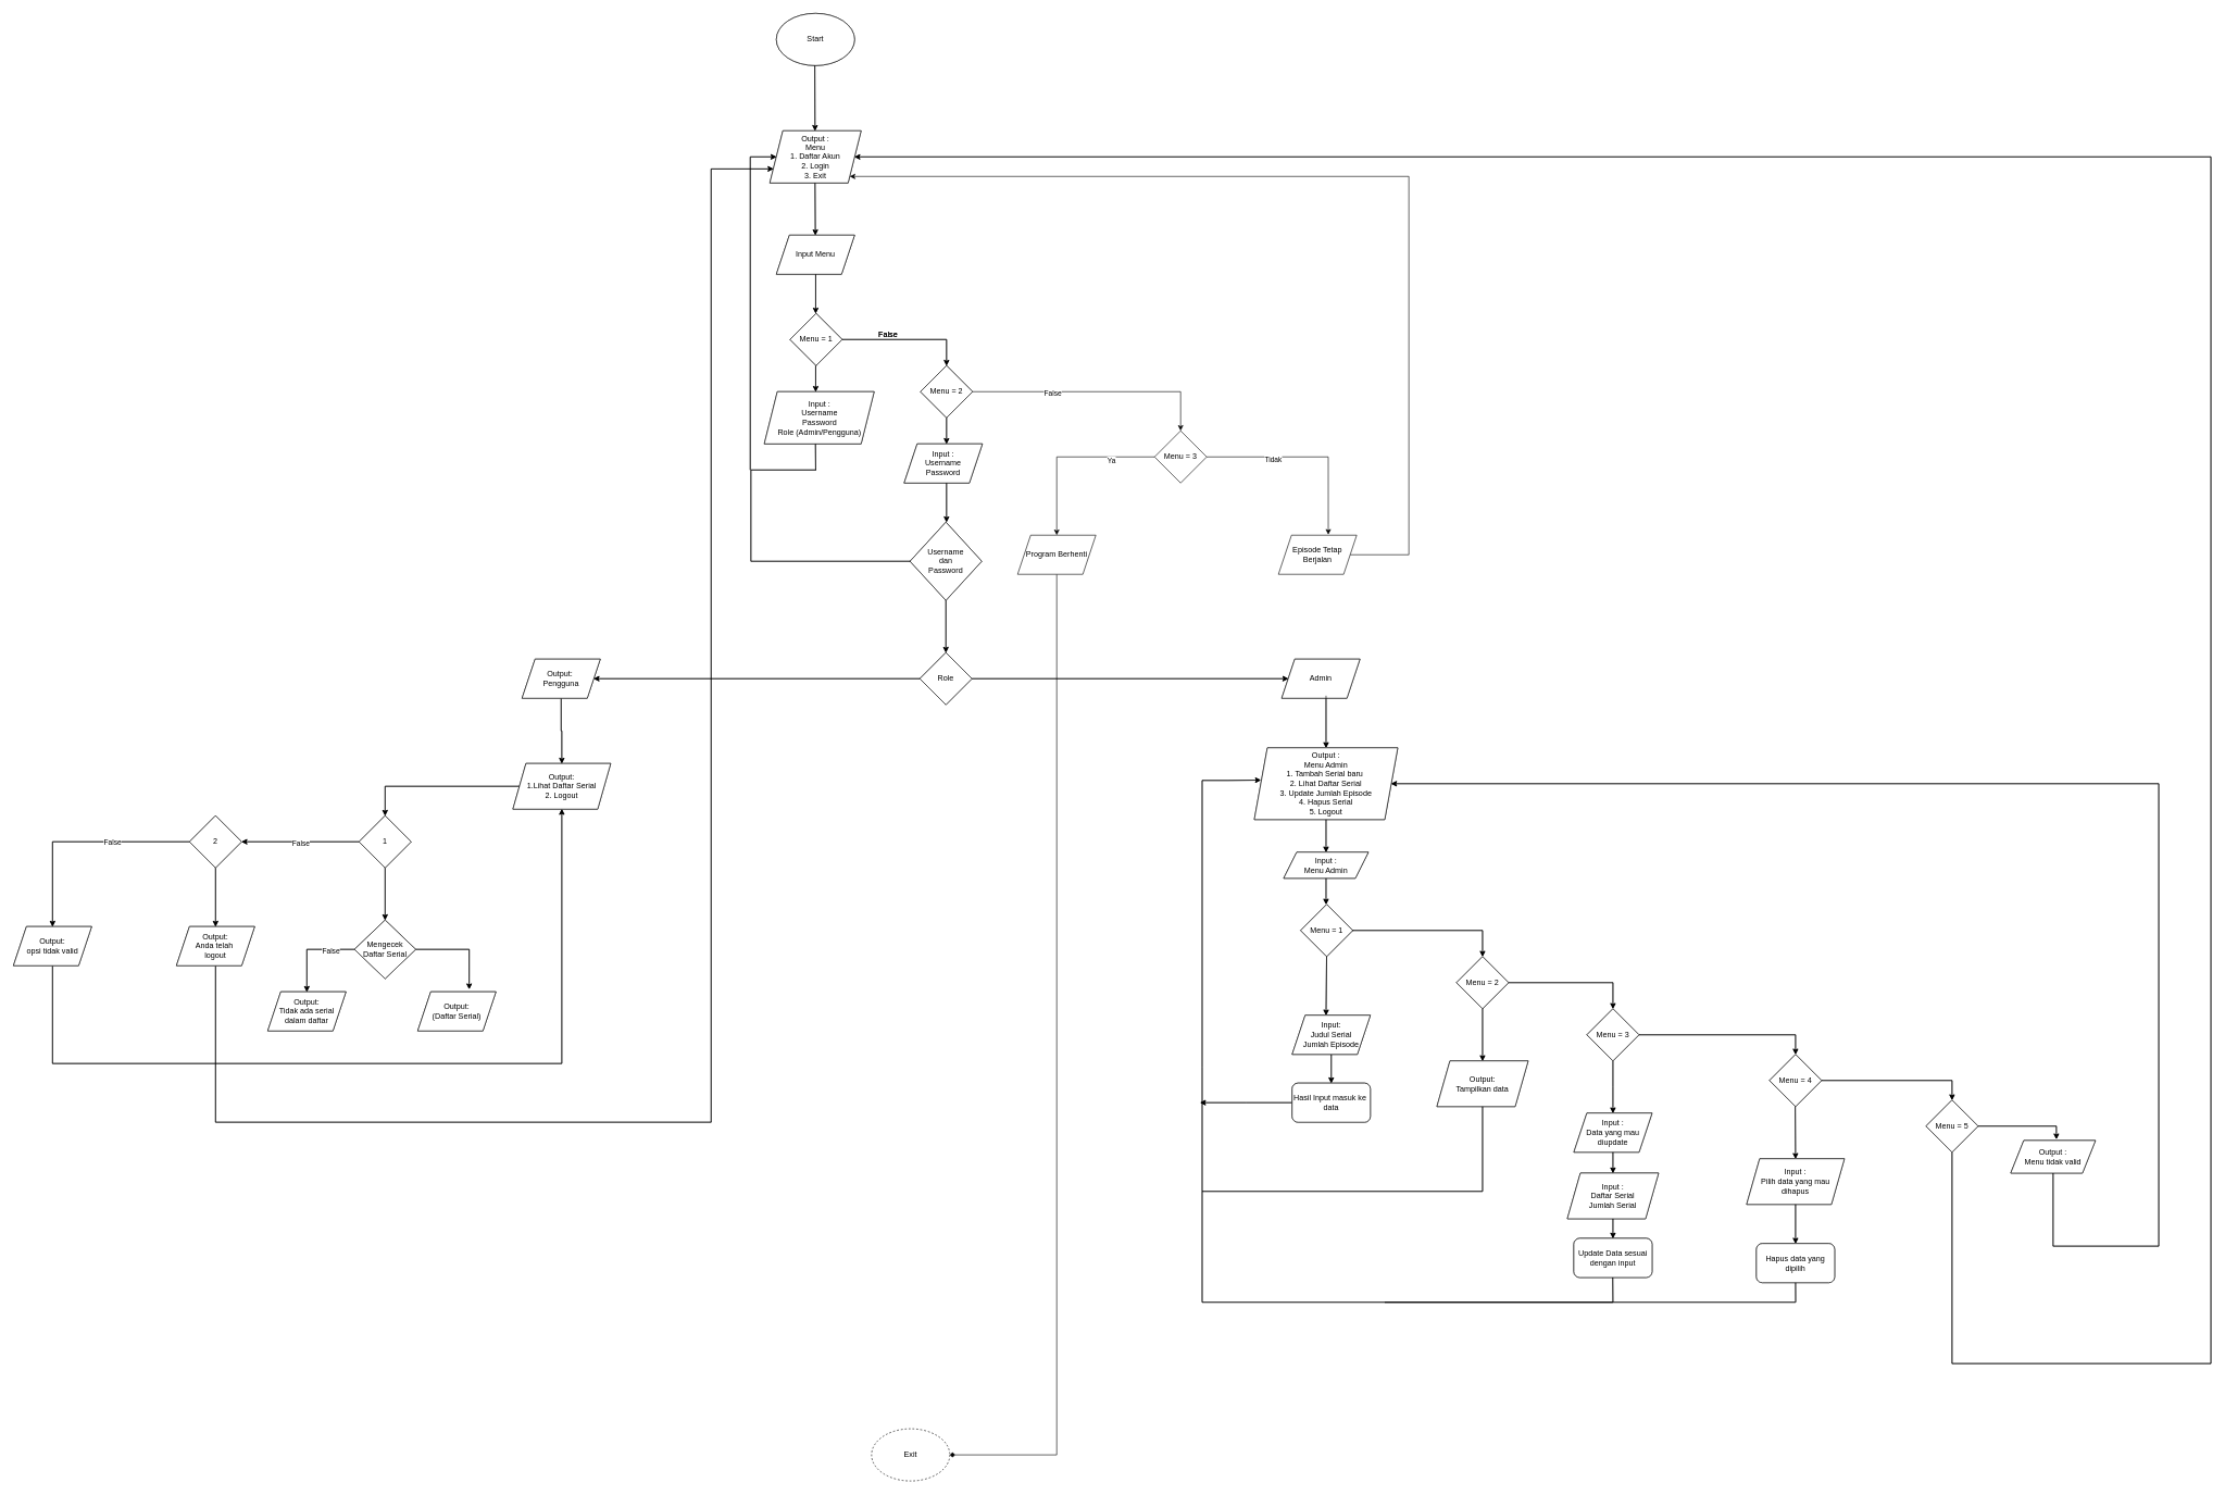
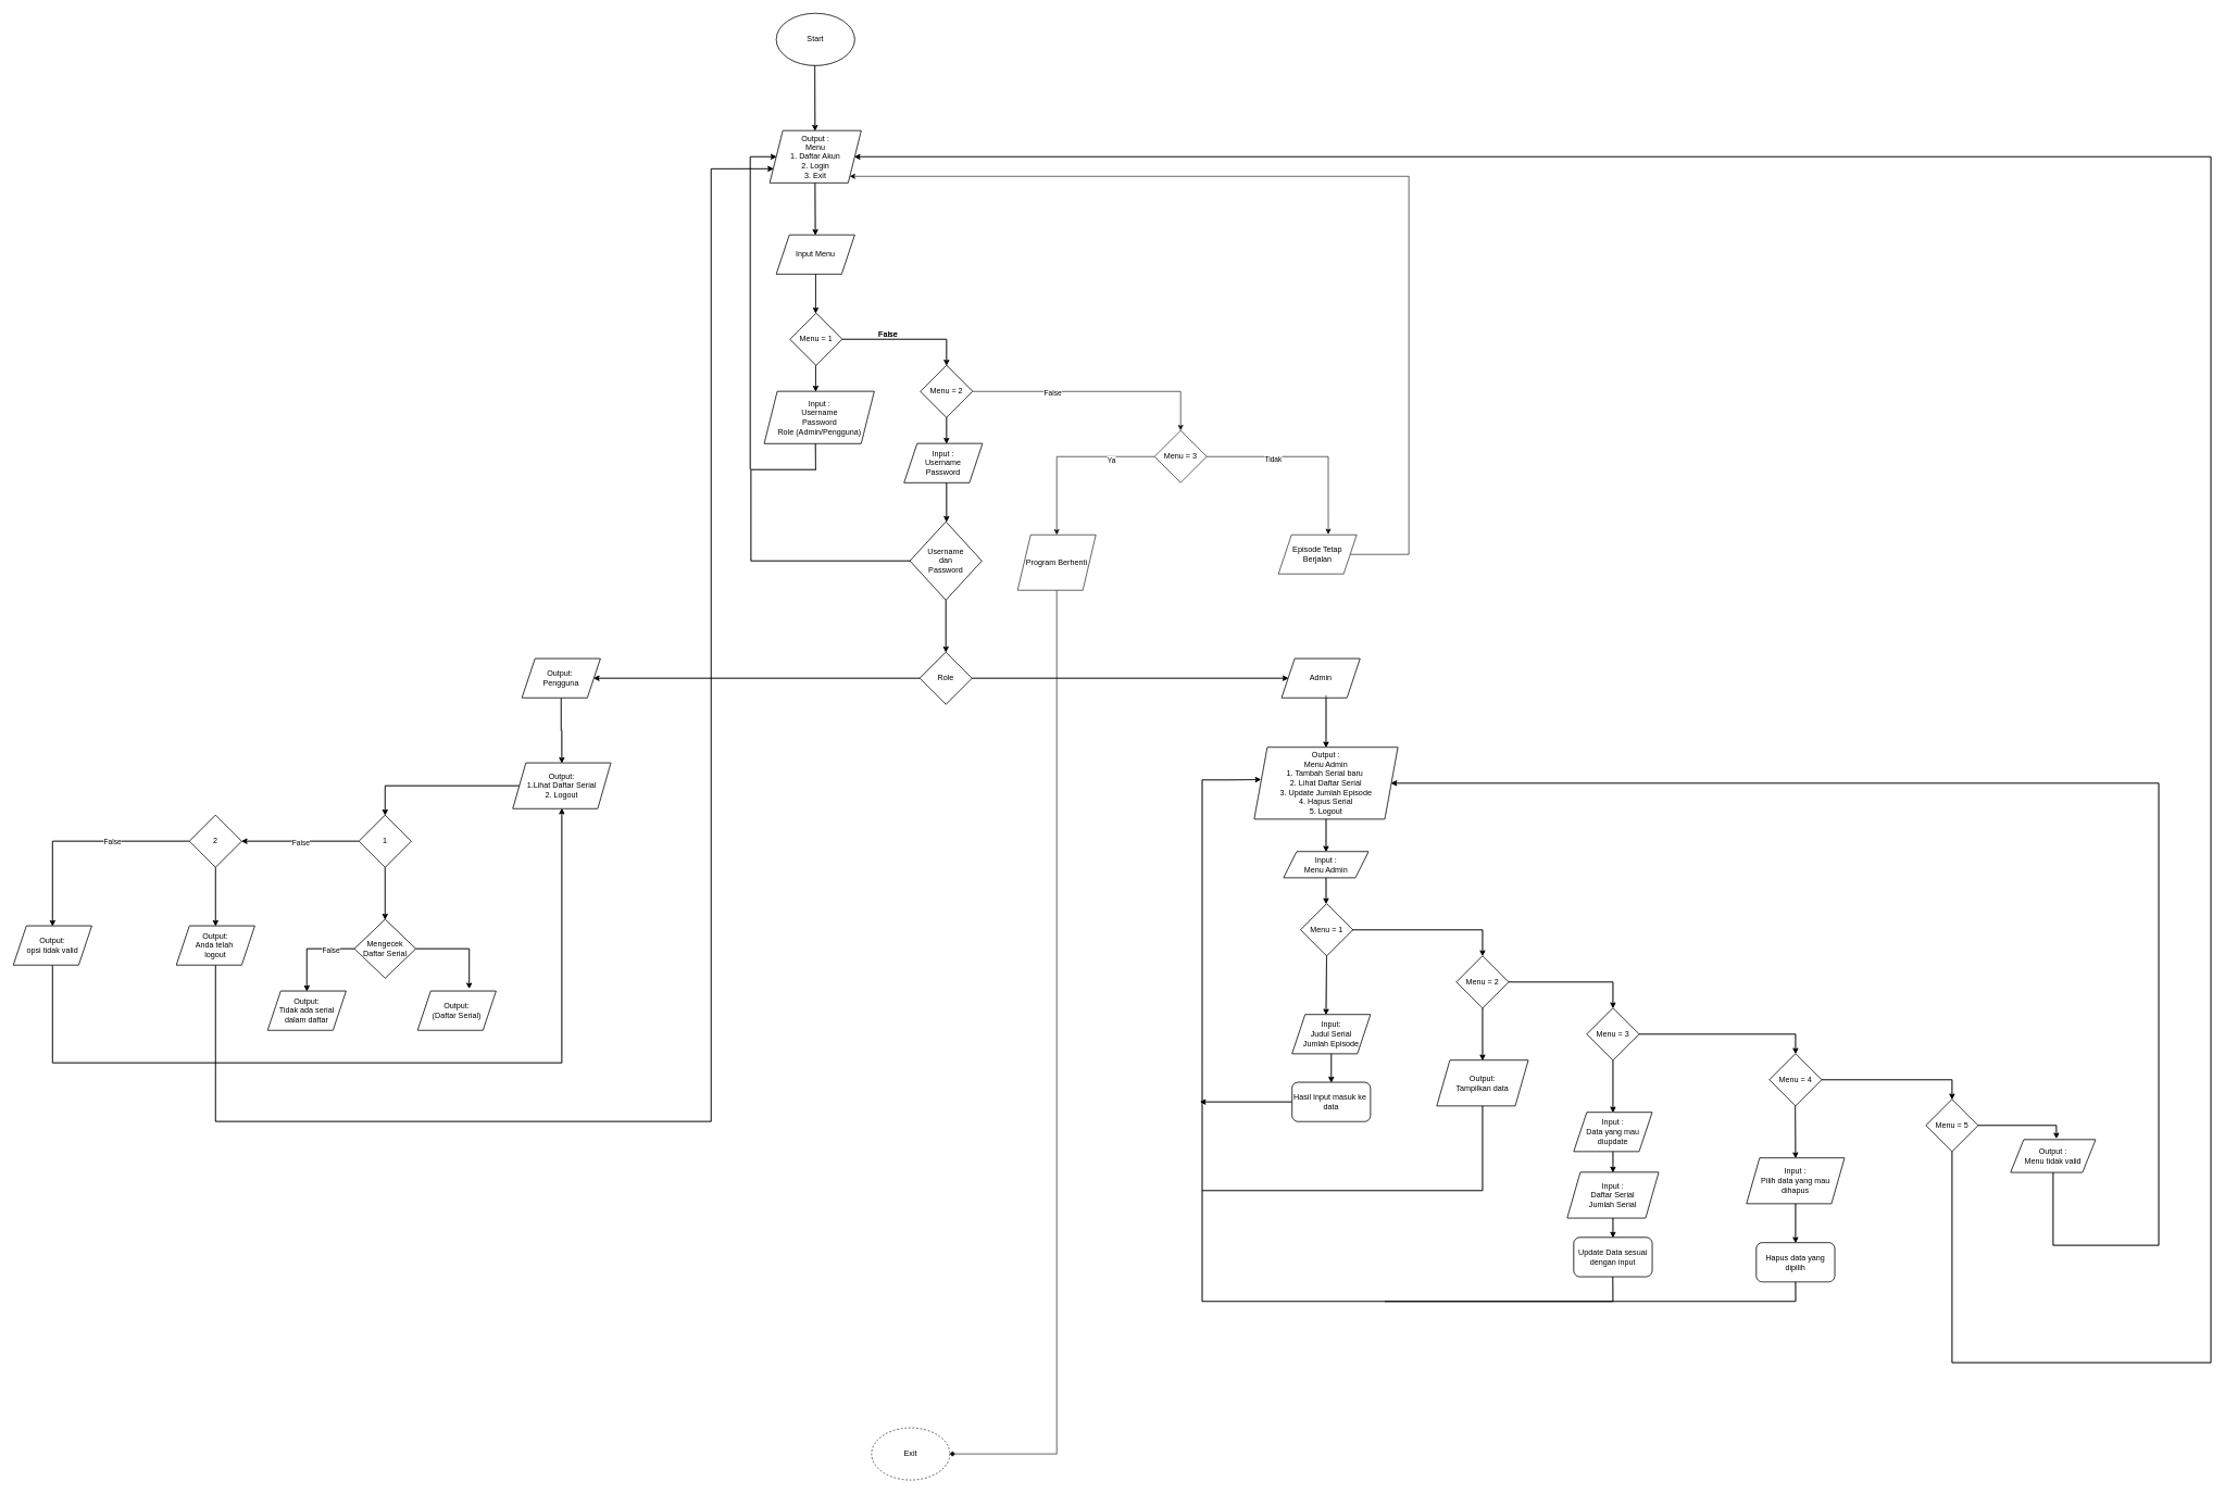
- <mxCell id="213" value="Program Berhenti" style="shape=parallelogram;perimeter=parallelogramPerimeter;whiteSpace=wrap;html=1;fixedSize=1;" vertex="1" parent="1"><mxGeometry x="1560" y="820" width="120" height="60" as="geometry" /></mxCell>
+ <mxCell id="213" value="Program Berhenti" style="shape=parallelogram;perimeter=parallelogramPerimeter;whiteSpace=wrap;html=1;fixedSize=1;" vertex="1" parent="1"><mxGeometry x="1560" y="820" width="120" height="85" as="geometry" /></mxCell>
